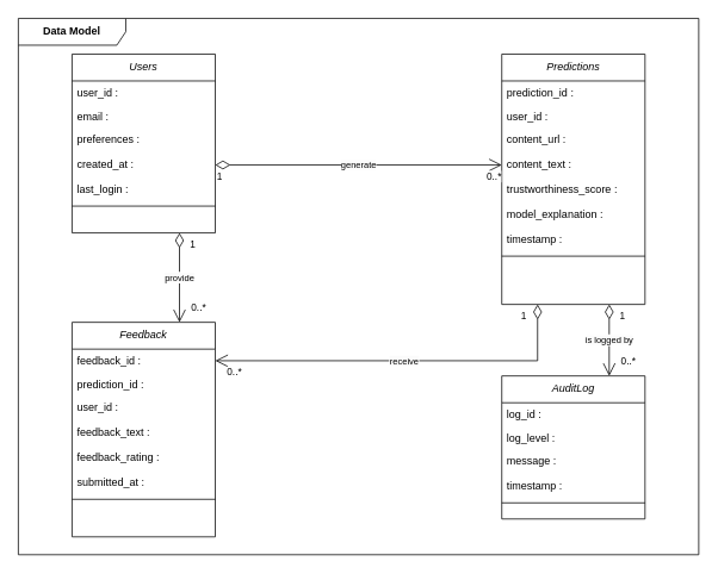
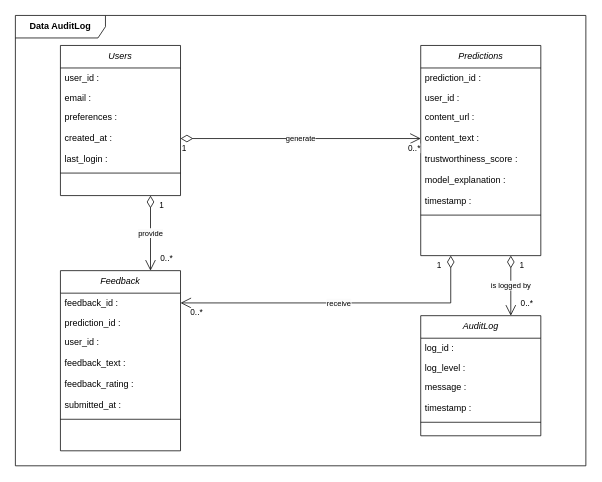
- <mxCell id="44" value="&lt;span style=&quot;font-weight: 700; text-wrap: nowrap;&quot;&gt;Data Model&lt;/span&gt;" style="shape=umlFrame;whiteSpace=wrap;html=1;pointerEvents=0;width=120;height=30;" vertex="1" parent="1"><mxGeometry x="20" y="20" width="760" height="600" as="geometry" /></mxCell>
+ <mxCell id="44" value="&lt;span style=&quot;font-weight: 700; text-wrap: nowrap;&quot;&gt;Data AuditLog&lt;/span&gt;" style="shape=umlFrame;whiteSpace=wrap;html=1;pointerEvents=0;width=120;height=30;" vertex="1" parent="1"><mxGeometry x="20" y="20" width="760" height="600" as="geometry" /></mxCell>
